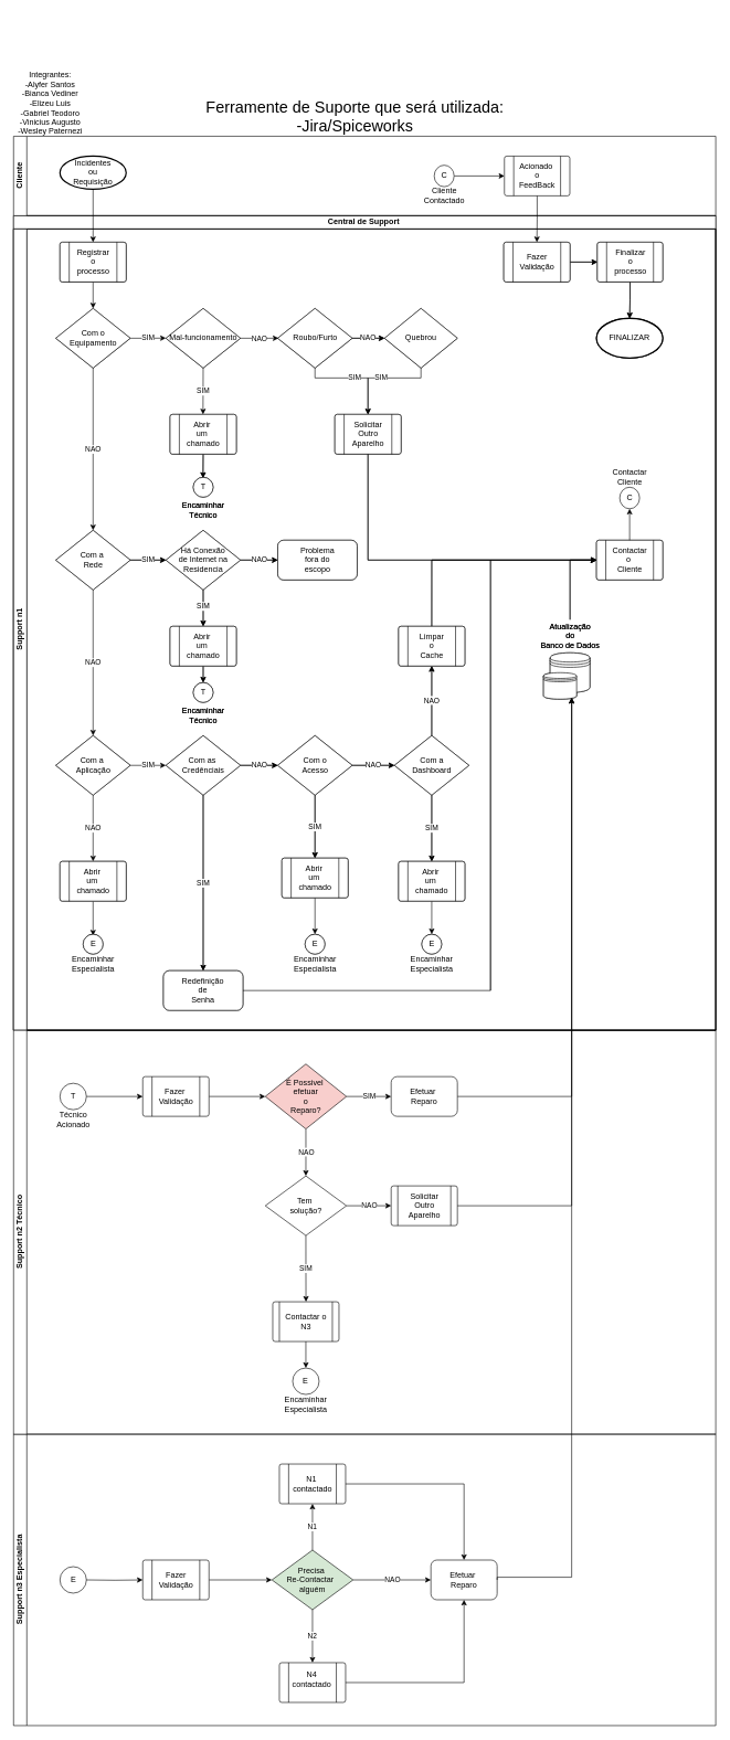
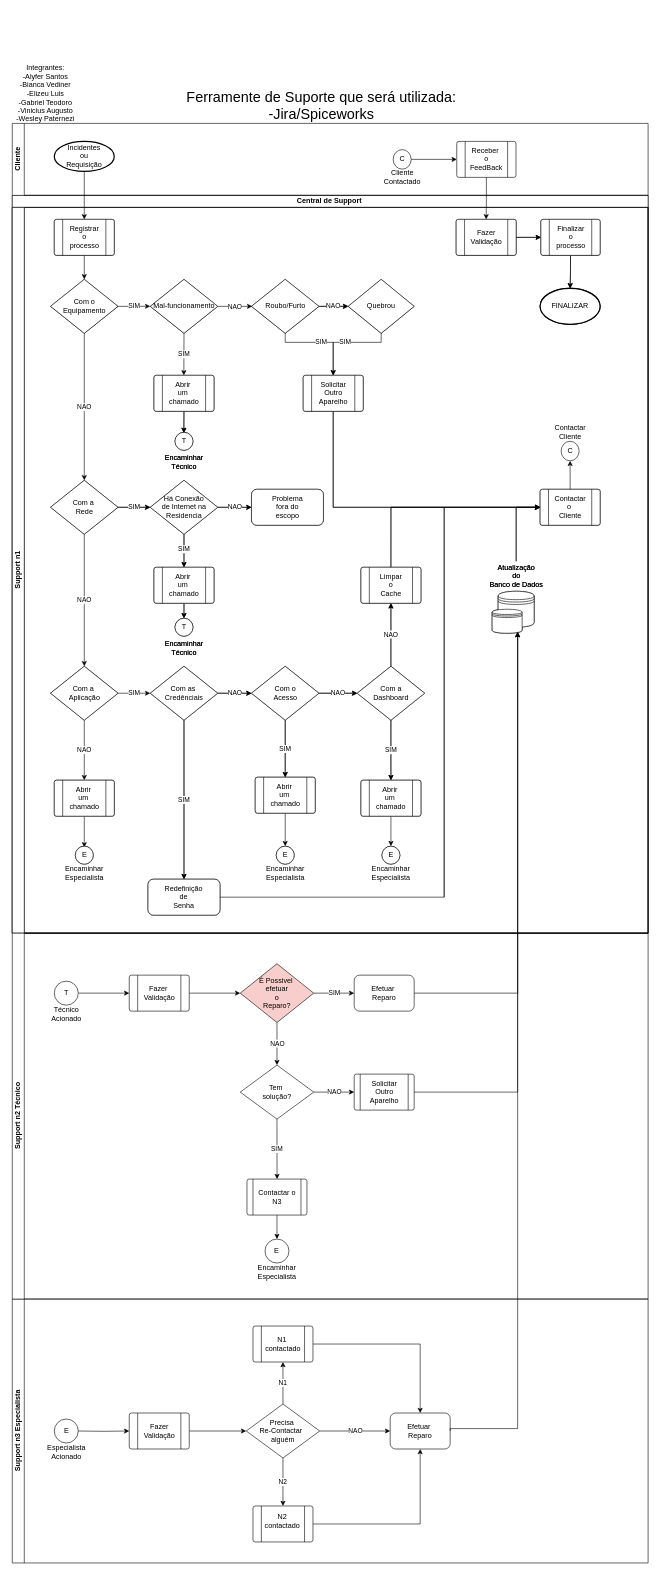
- <mxCell id="163" value="Acionado&amp;nbsp;&lt;br&gt;o&lt;br&gt;FeedBack" style="text;html=1;align=center;verticalAlign=middle;resizable=0;points=[];autosize=1;strokeColor=none;" parent="156" vertex="1"><mxGeometry x="755.38" y="35" width="70" height="50" as="geometry" /></mxCell>
+ <mxCell id="163" value="Receber&amp;nbsp;&lt;br&gt;o&lt;br&gt;FeedBack" style="text;html=1;align=center;verticalAlign=middle;resizable=0;points=[];autosize=1;strokeColor=none;" parent="156" vertex="1"><mxGeometry x="755.38" y="35" width="70" height="50" as="geometry" /></mxCell>
- <mxCell id="180" value="Precisa&amp;nbsp;&lt;br&gt;Re-Contactar&amp;nbsp;&amp;nbsp;&lt;br&gt;alguém" style="rhombus;whiteSpace=wrap;html=1;fillColor=#d5e8d4;" parent="170" vertex="1"><mxGeometry x="390" y="175" width="122.5" height="90" as="geometry" /></mxCell>
+ <mxCell id="180" value="Precisa&amp;nbsp;&lt;br&gt;Re-Contactar&amp;nbsp;&amp;nbsp;&lt;br&gt;alguém" style="rhombus;whiteSpace=wrap;html=1;" parent="170" vertex="1"><mxGeometry x="390" y="175" width="122.5" height="90" as="geometry" /></mxCell>
+ <mxCell id="173" value="Especialista&lt;br&gt;Acionado" style="text;html=1;align=center;verticalAlign=middle;resizable=0;points=[];autosize=1;strokeColor=none;" parent="170" vertex="1"><mxGeometry x="50" y="240" width="80" height="30" as="geometry" /></mxCell>
- <mxCell id="193" value="N4&lt;br&gt;contactado" style="text;html=1;align=center;verticalAlign=middle;resizable=0;points=[];autosize=1;strokeColor=none;" parent="1" vertex="1"><mxGeometry x="430" y="2520" width="80" height="30" as="geometry" /></mxCell>
+ <mxCell id="193" value="N2&lt;br&gt;contactado" style="text;html=1;align=center;verticalAlign=middle;resizable=0;points=[];autosize=1;strokeColor=none;" parent="1" vertex="1"><mxGeometry x="430" y="2520" width="80" height="30" as="geometry" /></mxCell>
